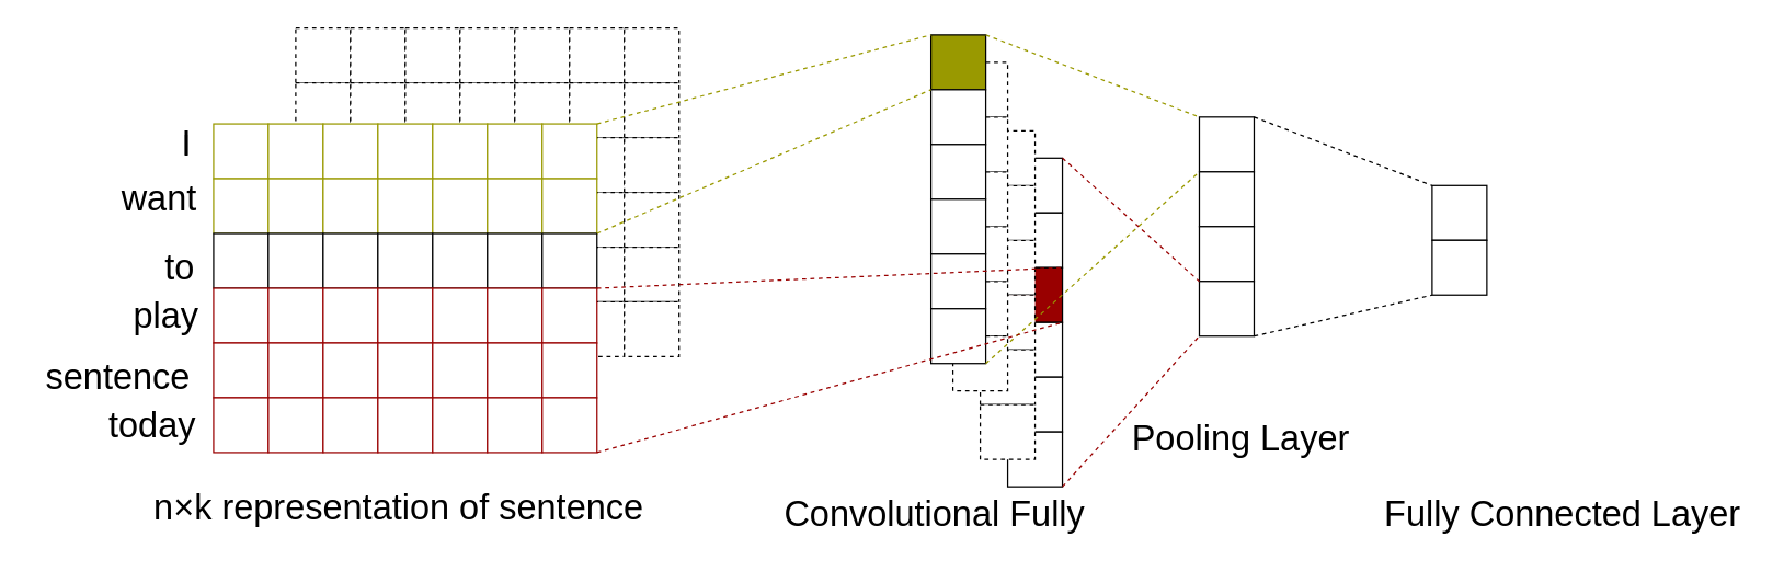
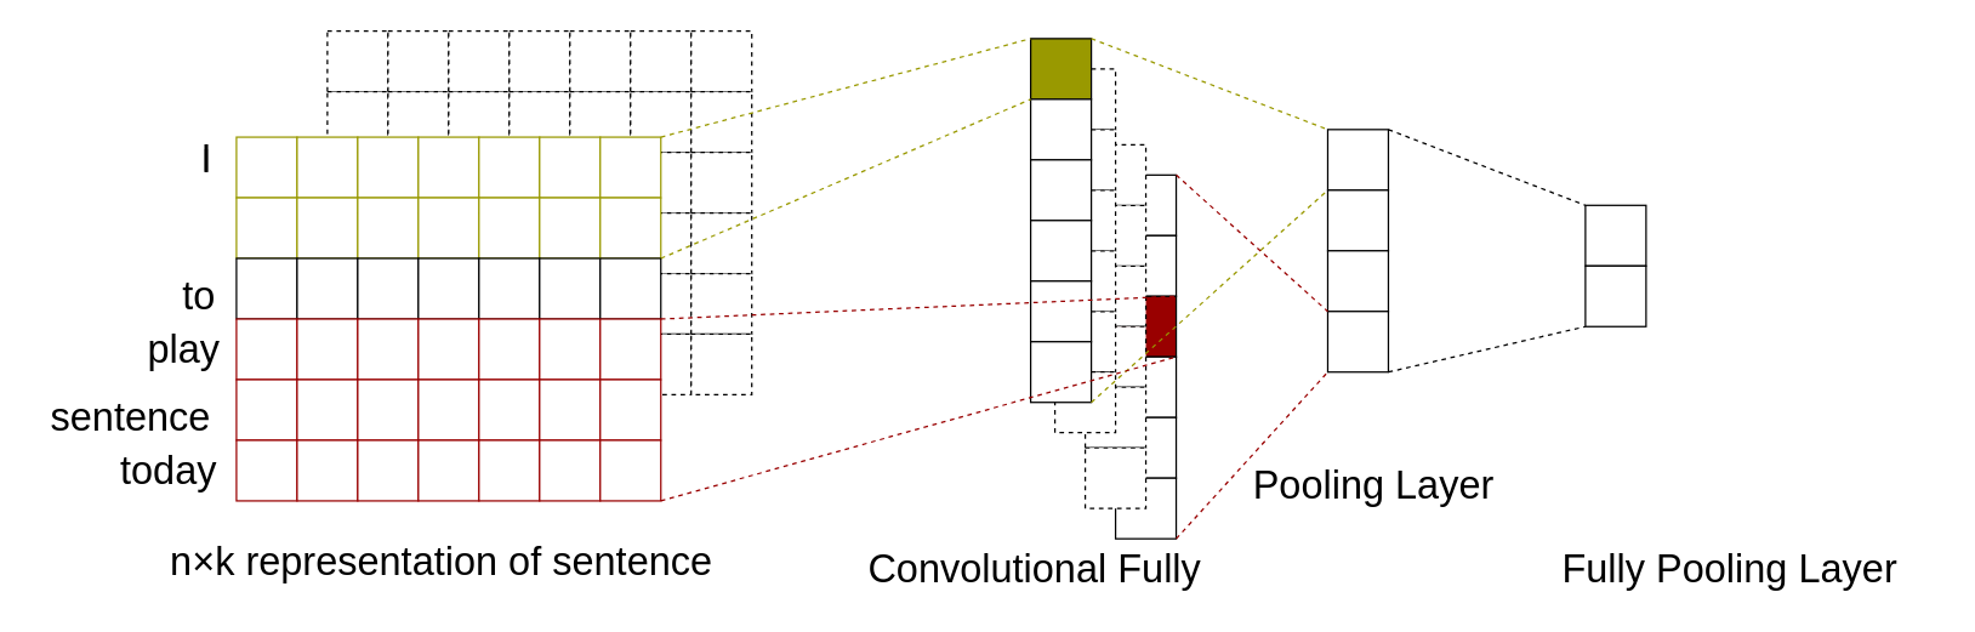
- <mxCell id="128" value="&lt;font style=&quot;font-size: 26px;&quot;&gt;want&lt;/font&gt;" style="text;html=1;align=center;verticalAlign=middle;resizable=0;points=[];autosize=1;strokeWidth=4;perimeterSpacing=2;fontSize=26;" parent="2" vertex="1"><mxGeometry x="10" y="105" width="70" height="40" as="geometry" /></mxCell>
- <mxCell id="136" value="&lt;font style=&quot;font-size: 26px;&quot;&gt;Fully Connected Layer&lt;/font&gt;" style="text;html=1;align=center;verticalAlign=middle;resizable=0;points=[];autosize=1;fontSize=26;" parent="2" vertex="1"><mxGeometry x="930" y="335" width="280" height="40" as="geometry" /></mxCell>
+ <mxCell id="136" value="&lt;font style=&quot;font-size: 26px;&quot;&gt;Fully Pooling Layer&lt;/font&gt;" style="text;html=1;align=center;verticalAlign=middle;resizable=0;points=[];autosize=1;fontSize=26;" parent="2" vertex="1"><mxGeometry x="930" y="335" width="280" height="40" as="geometry" /></mxCell>
